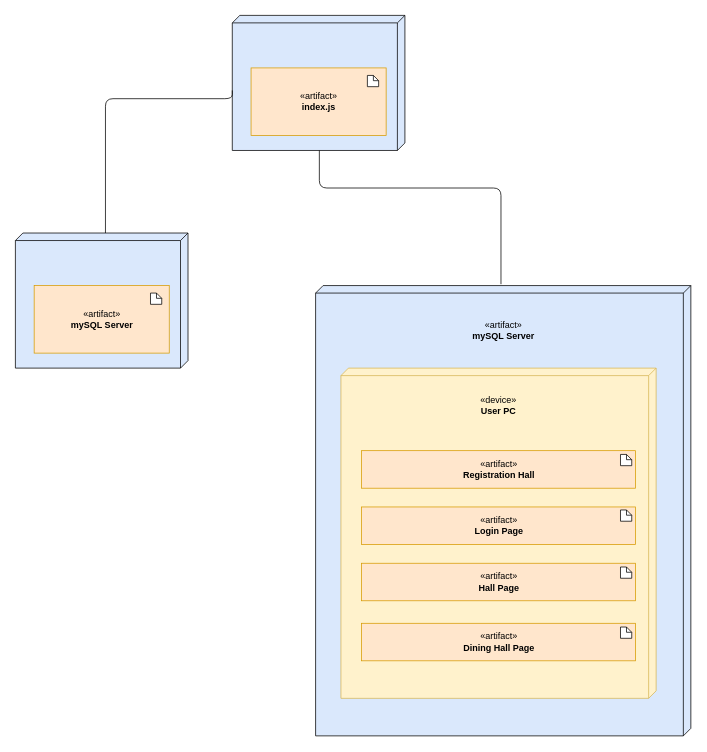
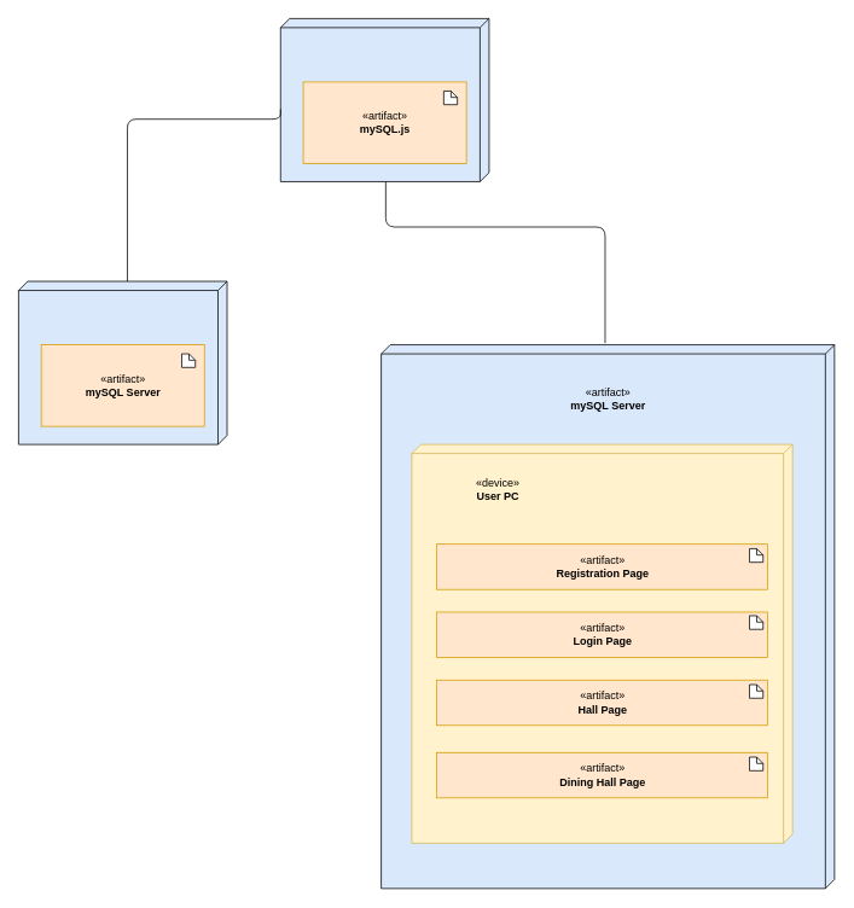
- <mxCell id="7" value="«artifact»&lt;br&gt;&lt;b&gt;index.js&lt;/b&gt;" style="html=1;dropTarget=0;fillColor=#ffe6cc;strokeColor=#d79b00;" vertex="1" parent="1"><mxGeometry x="334" y="90" width="180" height="90" as="geometry" /></mxCell>
+ <mxCell id="7" value="«artifact»&lt;br&gt;&lt;b&gt;mySQL.js&lt;/b&gt;" style="html=1;dropTarget=0;fillColor=#ffe6cc;strokeColor=#d79b00;" vertex="1" parent="1"><mxGeometry x="334" y="90" width="180" height="90" as="geometry" /></mxCell>
- <mxCell id="13" value="&lt;span&gt;«device»&lt;/span&gt;&lt;br&gt;&lt;b&gt;User PC&lt;/b&gt;" style="text;html=1;strokeColor=none;fillColor=none;align=center;verticalAlign=middle;whiteSpace=wrap;rounded=0;" vertex="1" parent="1"><mxGeometry x="610" y="530" width="107.5" height="20" as="geometry" /></mxCell>
+ <mxCell id="13" value="&lt;span&gt;«device»&lt;/span&gt;&lt;br&gt;&lt;b&gt;User PC&lt;/b&gt;" style="text;html=1;strokeColor=none;fillColor=none;align=center;verticalAlign=middle;whiteSpace=wrap;rounded=0;" vertex="1" parent="1"><mxGeometry x="495" y="530" width="107.5" height="20" as="geometry" /></mxCell>
- <mxCell id="11" value="«artifact»&lt;br&gt;&lt;b&gt;Registration Hall&lt;/b&gt;" style="html=1;dropTarget=0;fillColor=#ffe6cc;strokeColor=#d79b00;" vertex="1" parent="1"><mxGeometry x="481.25" y="600" width="365" height="50" as="geometry" /></mxCell>
+ <mxCell id="11" value="«artifact»&lt;br&gt;&lt;b&gt;Registration Page&lt;/b&gt;" style="html=1;dropTarget=0;fillColor=#ffe6cc;strokeColor=#d79b00;" vertex="1" parent="1"><mxGeometry x="481.25" y="600" width="365" height="50" as="geometry" /></mxCell>
